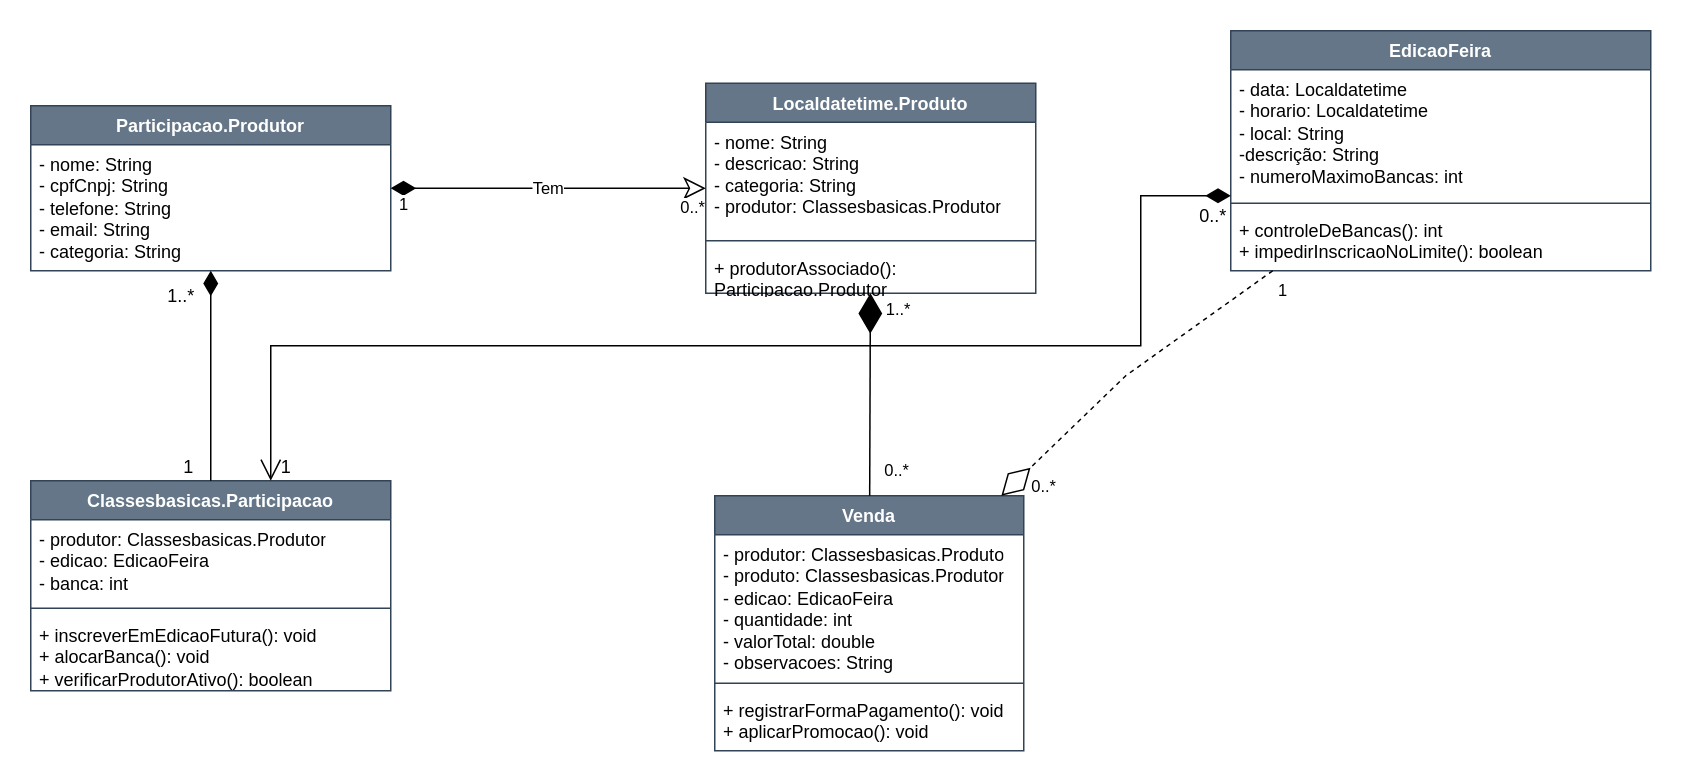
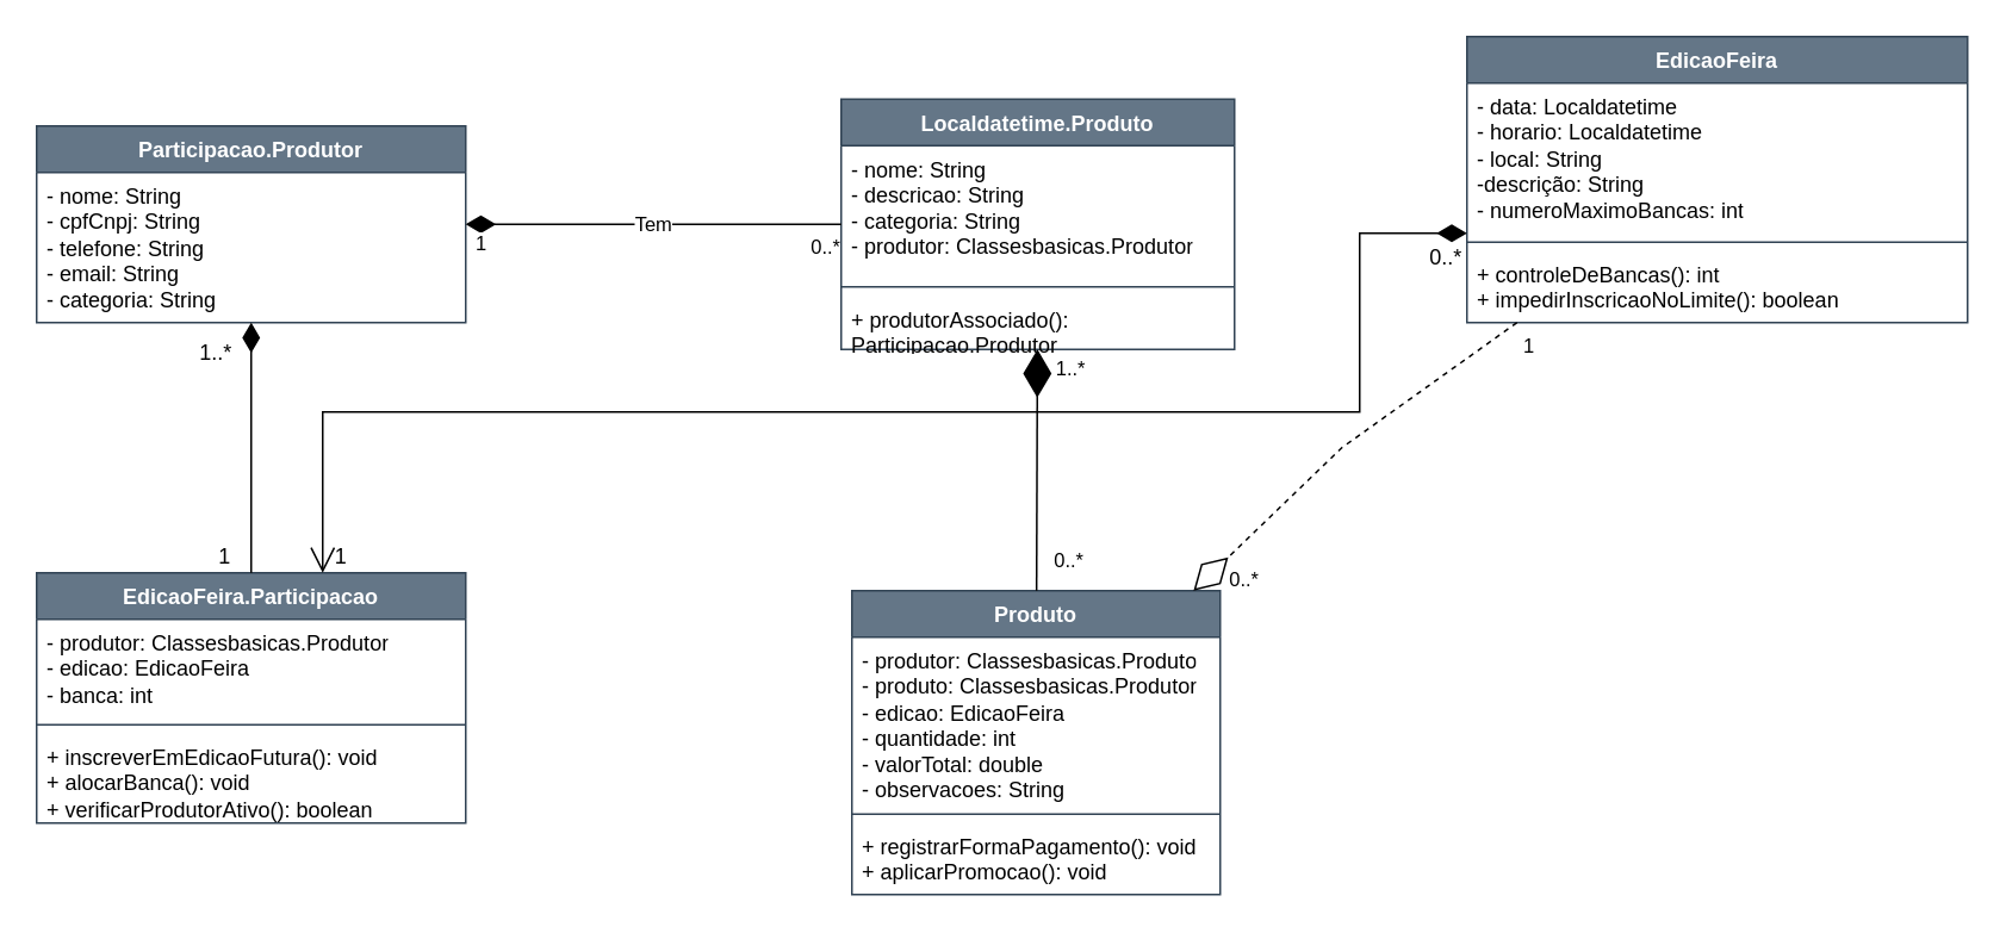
- <mxCell id="20" value="Tem" style="endArrow=classic;html=1;endSize=12;startArrow=diamondThin;startSize=14;startFill=1;rounded=0;endFill=0;" parent="1" source="2" target="4" edge="1"><mxGeometry relative="1" as="geometry"><mxPoint x="260" y="130.028" as="sourcePoint" /><mxPoint x="470" y="123.078" as="targetPoint" /><Array as="points" /></mxGeometry></mxCell>
+ <mxCell id="20" value="Tem" style="endArrow=none;html=1;endSize=12;startArrow=diamondThin;startSize=14;startFill=1;rounded=0;endFill=0;" parent="1" source="2" target="4" edge="1"><mxGeometry relative="1" as="geometry"><mxPoint x="260" y="130.028" as="sourcePoint" /><mxPoint x="470" y="123.078" as="targetPoint" /><Array as="points" /></mxGeometry></mxCell>
- <mxCell id="12" value="Classesbasicas.Participacao" style="swimlane;fontStyle=1;align=center;verticalAlign=top;childLayout=stackLayout;horizontal=1;startSize=26;horizontalStack=0;resizeParent=1;resizeParentMax=0;resizeLast=0;collapsible=1;marginBottom=0;whiteSpace=wrap;html=1;fillColor=#647687;fontColor=#ffffff;strokeColor=#314354;" parent="1" vertex="1"><mxGeometry x="20" y="320" width="240" height="140" as="geometry" /></mxCell>
+ <mxCell id="12" value="EdicaoFeira.Participacao" style="swimlane;fontStyle=1;align=center;verticalAlign=top;childLayout=stackLayout;horizontal=1;startSize=26;horizontalStack=0;resizeParent=1;resizeParentMax=0;resizeLast=0;collapsible=1;marginBottom=0;whiteSpace=wrap;html=1;fillColor=#647687;fontColor=#ffffff;strokeColor=#314354;" parent="1" vertex="1"><mxGeometry x="20" y="320" width="240" height="140" as="geometry" /></mxCell>
- <mxCell id="16" value="Venda" style="swimlane;fontStyle=1;align=center;verticalAlign=top;childLayout=stackLayout;horizontal=1;startSize=26;horizontalStack=0;resizeParent=1;resizeParentMax=0;resizeLast=0;collapsible=1;marginBottom=0;whiteSpace=wrap;html=1;fillColor=#647687;fontColor=#ffffff;strokeColor=#314354;" parent="1" vertex="1"><mxGeometry x="476" y="330" width="206" height="170" as="geometry" /></mxCell>
+ <mxCell id="16" value="Produto" style="swimlane;fontStyle=1;align=center;verticalAlign=top;childLayout=stackLayout;horizontal=1;startSize=26;horizontalStack=0;resizeParent=1;resizeParentMax=0;resizeLast=0;collapsible=1;marginBottom=0;whiteSpace=wrap;html=1;fillColor=#647687;fontColor=#ffffff;strokeColor=#314354;" parent="1" vertex="1"><mxGeometry x="476" y="330" width="206" height="170" as="geometry" /></mxCell>
